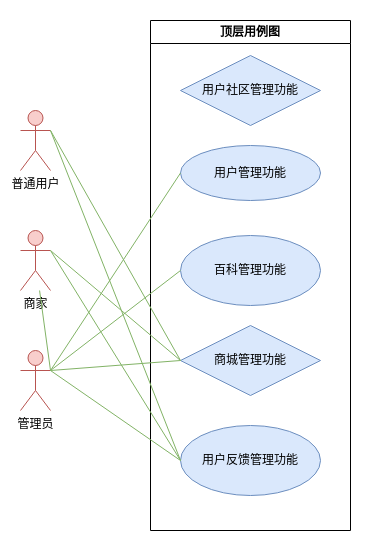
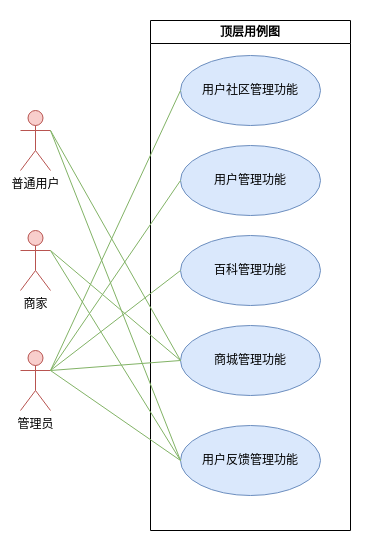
- <mxCell id="8" value="用户社区管理功能" style="rhombus;whiteSpace=wrap;html=1;fillColor=#dae8fc;strokeColor=#6c8ebf;" vertex="1" parent="5"><mxGeometry x="30" y="35" width="140" height="70" as="geometry" /></mxCell>
+ <mxCell id="8" value="用户社区管理功能" style="ellipse;whiteSpace=wrap;html=1;fillColor=#dae8fc;strokeColor=#6c8ebf;" vertex="1" parent="5"><mxGeometry x="30" y="35" width="140" height="70" as="geometry" /></mxCell>
- <mxCell id="6" value="用户管理功能" style="ellipse;whiteSpace=wrap;html=1;fillColor=#dae8fc;strokeColor=#6c8ebf;" vertex="1" parent="5"><mxGeometry x="30" y="125" width="140" height="55" as="geometry" /></mxCell>
+ <mxCell id="6" value="用户管理功能" style="ellipse;whiteSpace=wrap;html=1;fillColor=#dae8fc;strokeColor=#6c8ebf;" vertex="1" parent="5"><mxGeometry x="30" y="125" width="140" height="70" as="geometry" /></mxCell>
- <mxCell id="19" value="" style="endArrow=none;html=1;rounded=0;fillColor=#d5e8d4;strokeColor=#82b366;exitX=1;exitY=0.333;exitDx=0;exitDy=0;exitPerimeter=0;" edge="1" parent="1" source="4" target="3"><mxGeometry width="50" height="50" relative="1" as="geometry"><mxPoint x="10" y="200" as="sourcePoint" /><mxPoint x="-120" y="390" as="targetPoint" /></mxGeometry></mxCell>
+ <mxCell id="19" value="" style="endArrow=none;html=1;rounded=0;fillColor=#d5e8d4;strokeColor=#82b366;exitX=1;exitY=0.333;exitDx=0;exitDy=0;exitPerimeter=0;entryX=0;entryY=0.5;entryDx=0;entryDy=0;" edge="1" parent="1" source="4" target="8"><mxGeometry width="50" height="50" relative="1" as="geometry"><mxPoint x="10" y="200" as="sourcePoint" /><mxPoint x="-120" y="390" as="targetPoint" /></mxGeometry></mxCell>
- <mxCell id="9" value="商城管理功能" style="rhombus;whiteSpace=wrap;html=1;fillColor=#dae8fc;strokeColor=#6c8ebf;" vertex="1" parent="5"><mxGeometry x="30" y="305" width="140" height="70" as="geometry" /></mxCell>
+ <mxCell id="9" value="商城管理功能" style="ellipse;whiteSpace=wrap;html=1;fillColor=#dae8fc;strokeColor=#6c8ebf;" vertex="1" parent="5"><mxGeometry x="30" y="305" width="140" height="70" as="geometry" /></mxCell>
